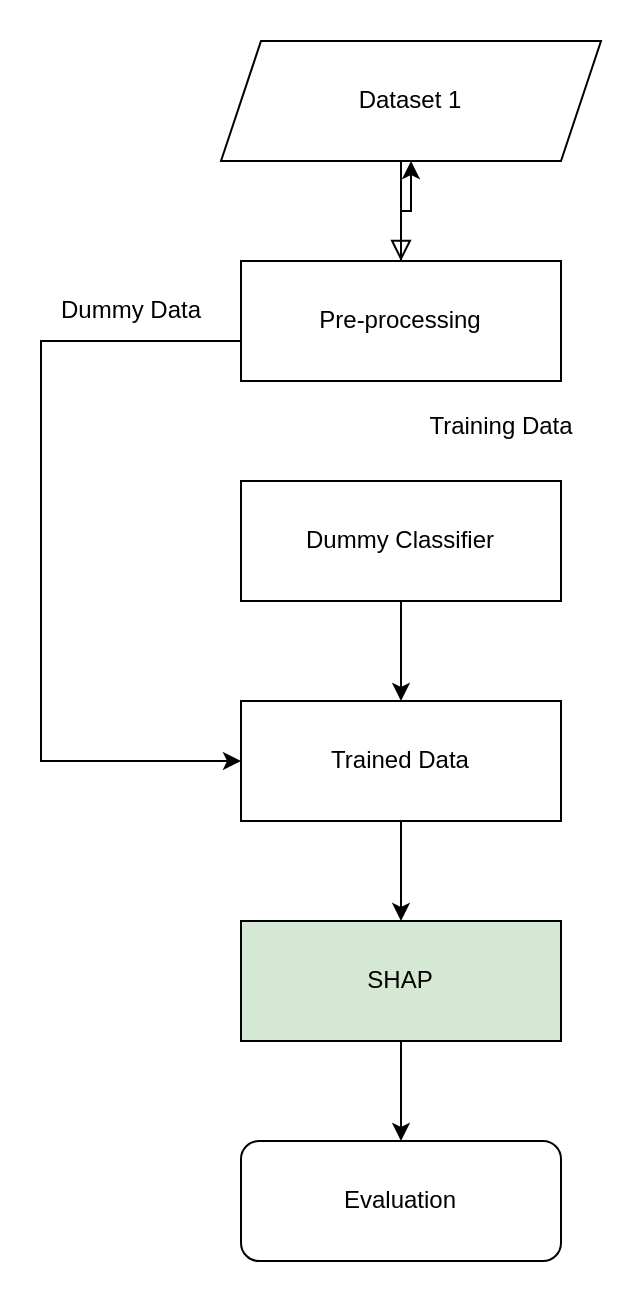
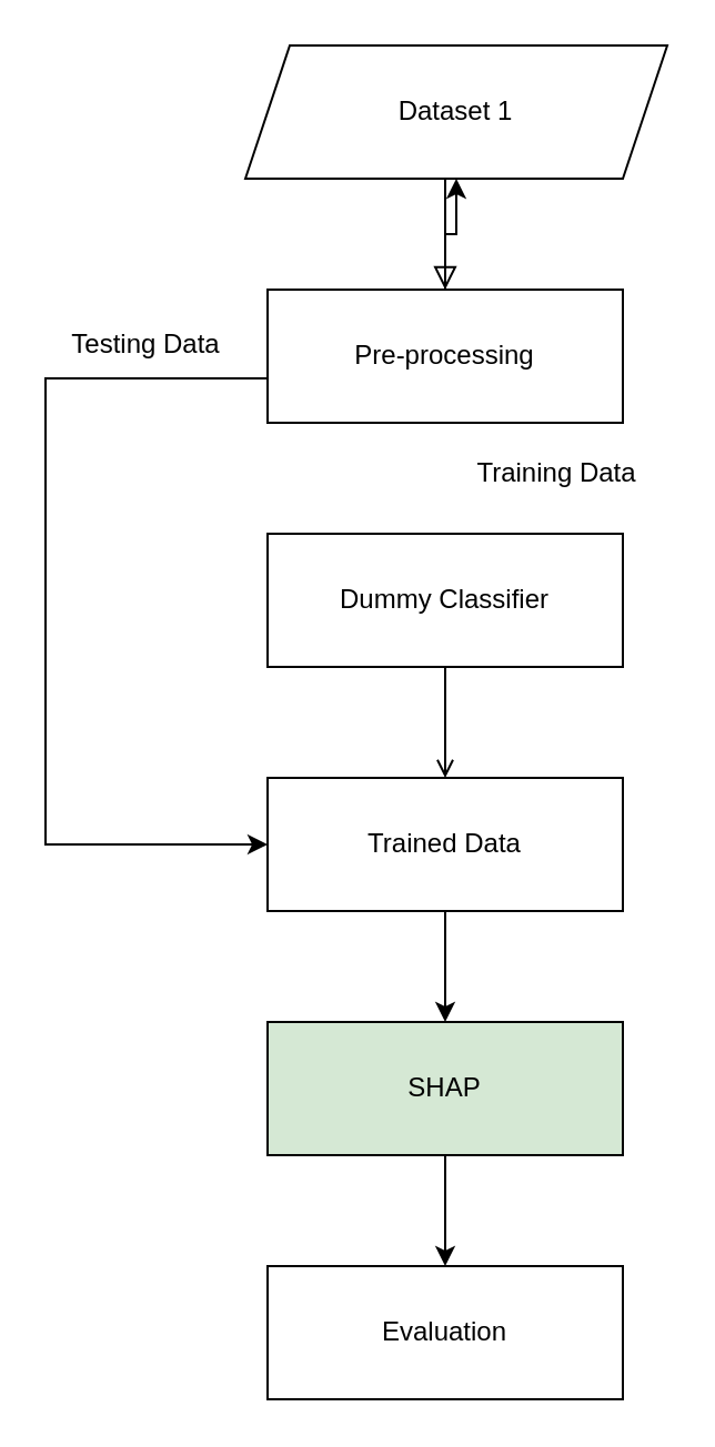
- <mxCell id="12" value="Dummy Data" style="text;html=1;align=center;verticalAlign=middle;resizable=0;points=[];autosize=1;strokeColor=none;fillColor=none;" vertex="1" parent="1"><mxGeometry x="20" y="140" width="90" height="30" as="geometry" /></mxCell>
+ <mxCell id="12" value="Testing Data" style="text;html=1;align=center;verticalAlign=middle;resizable=0;points=[];autosize=1;strokeColor=none;fillColor=none;" vertex="1" parent="1"><mxGeometry x="20" y="140" width="90" height="30" as="geometry" /></mxCell>
- <mxCell id="7" style="edgeStyle=orthogonalEdgeStyle;rounded=0;orthogonalLoop=1;jettySize=auto;html=1;exitX=0.5;exitY=1;exitDx=0;exitDy=0;entryX=0.5;entryY=0;entryDx=0;entryDy=0;" edge="1" parent="1" source="8" target="11"><mxGeometry relative="1" as="geometry" /></mxCell>
+ <mxCell id="7" style="edgeStyle=orthogonalEdgeStyle;rounded=0;orthogonalLoop=1;jettySize=auto;html=1;exitX=0.5;exitY=1;exitDx=0;exitDy=0;entryX=0.5;entryY=0;entryDx=0;entryDy=0;endArrow=open;" edge="1" parent="1" source="8" target="11"><mxGeometry relative="1" as="geometry" /></mxCell>
- <mxCell id="15" value="Evaluation" style="rounded=1;whiteSpace=wrap;html=1;" vertex="1" parent="1"><mxGeometry x="120" y="570" width="160" height="60" as="geometry" /></mxCell>
+ <mxCell id="15" value="Evaluation" style="whiteSpace=wrap;html=1;rounded=0;" vertex="1" parent="1"><mxGeometry x="120" y="570" width="160" height="60" as="geometry" /></mxCell>
